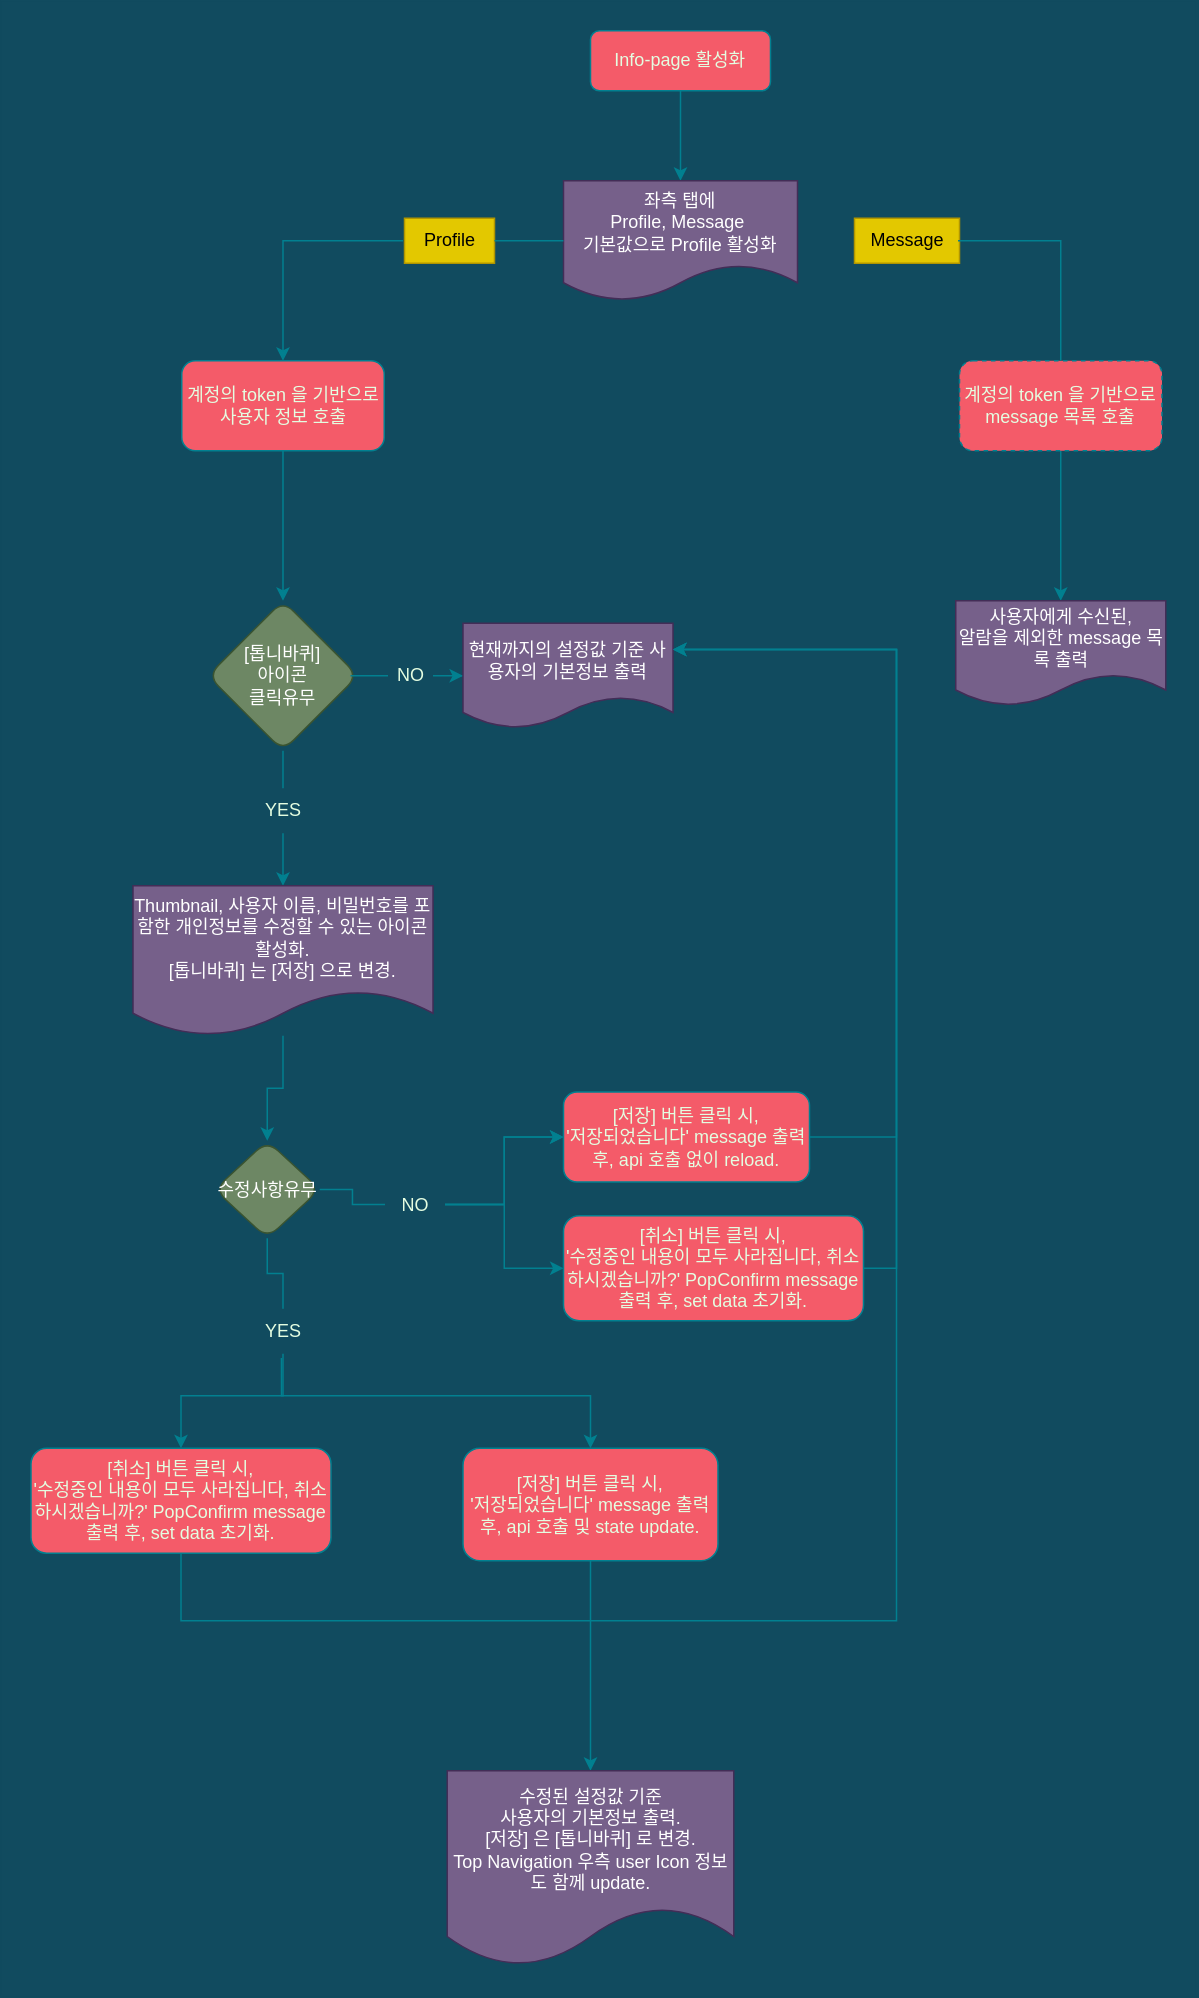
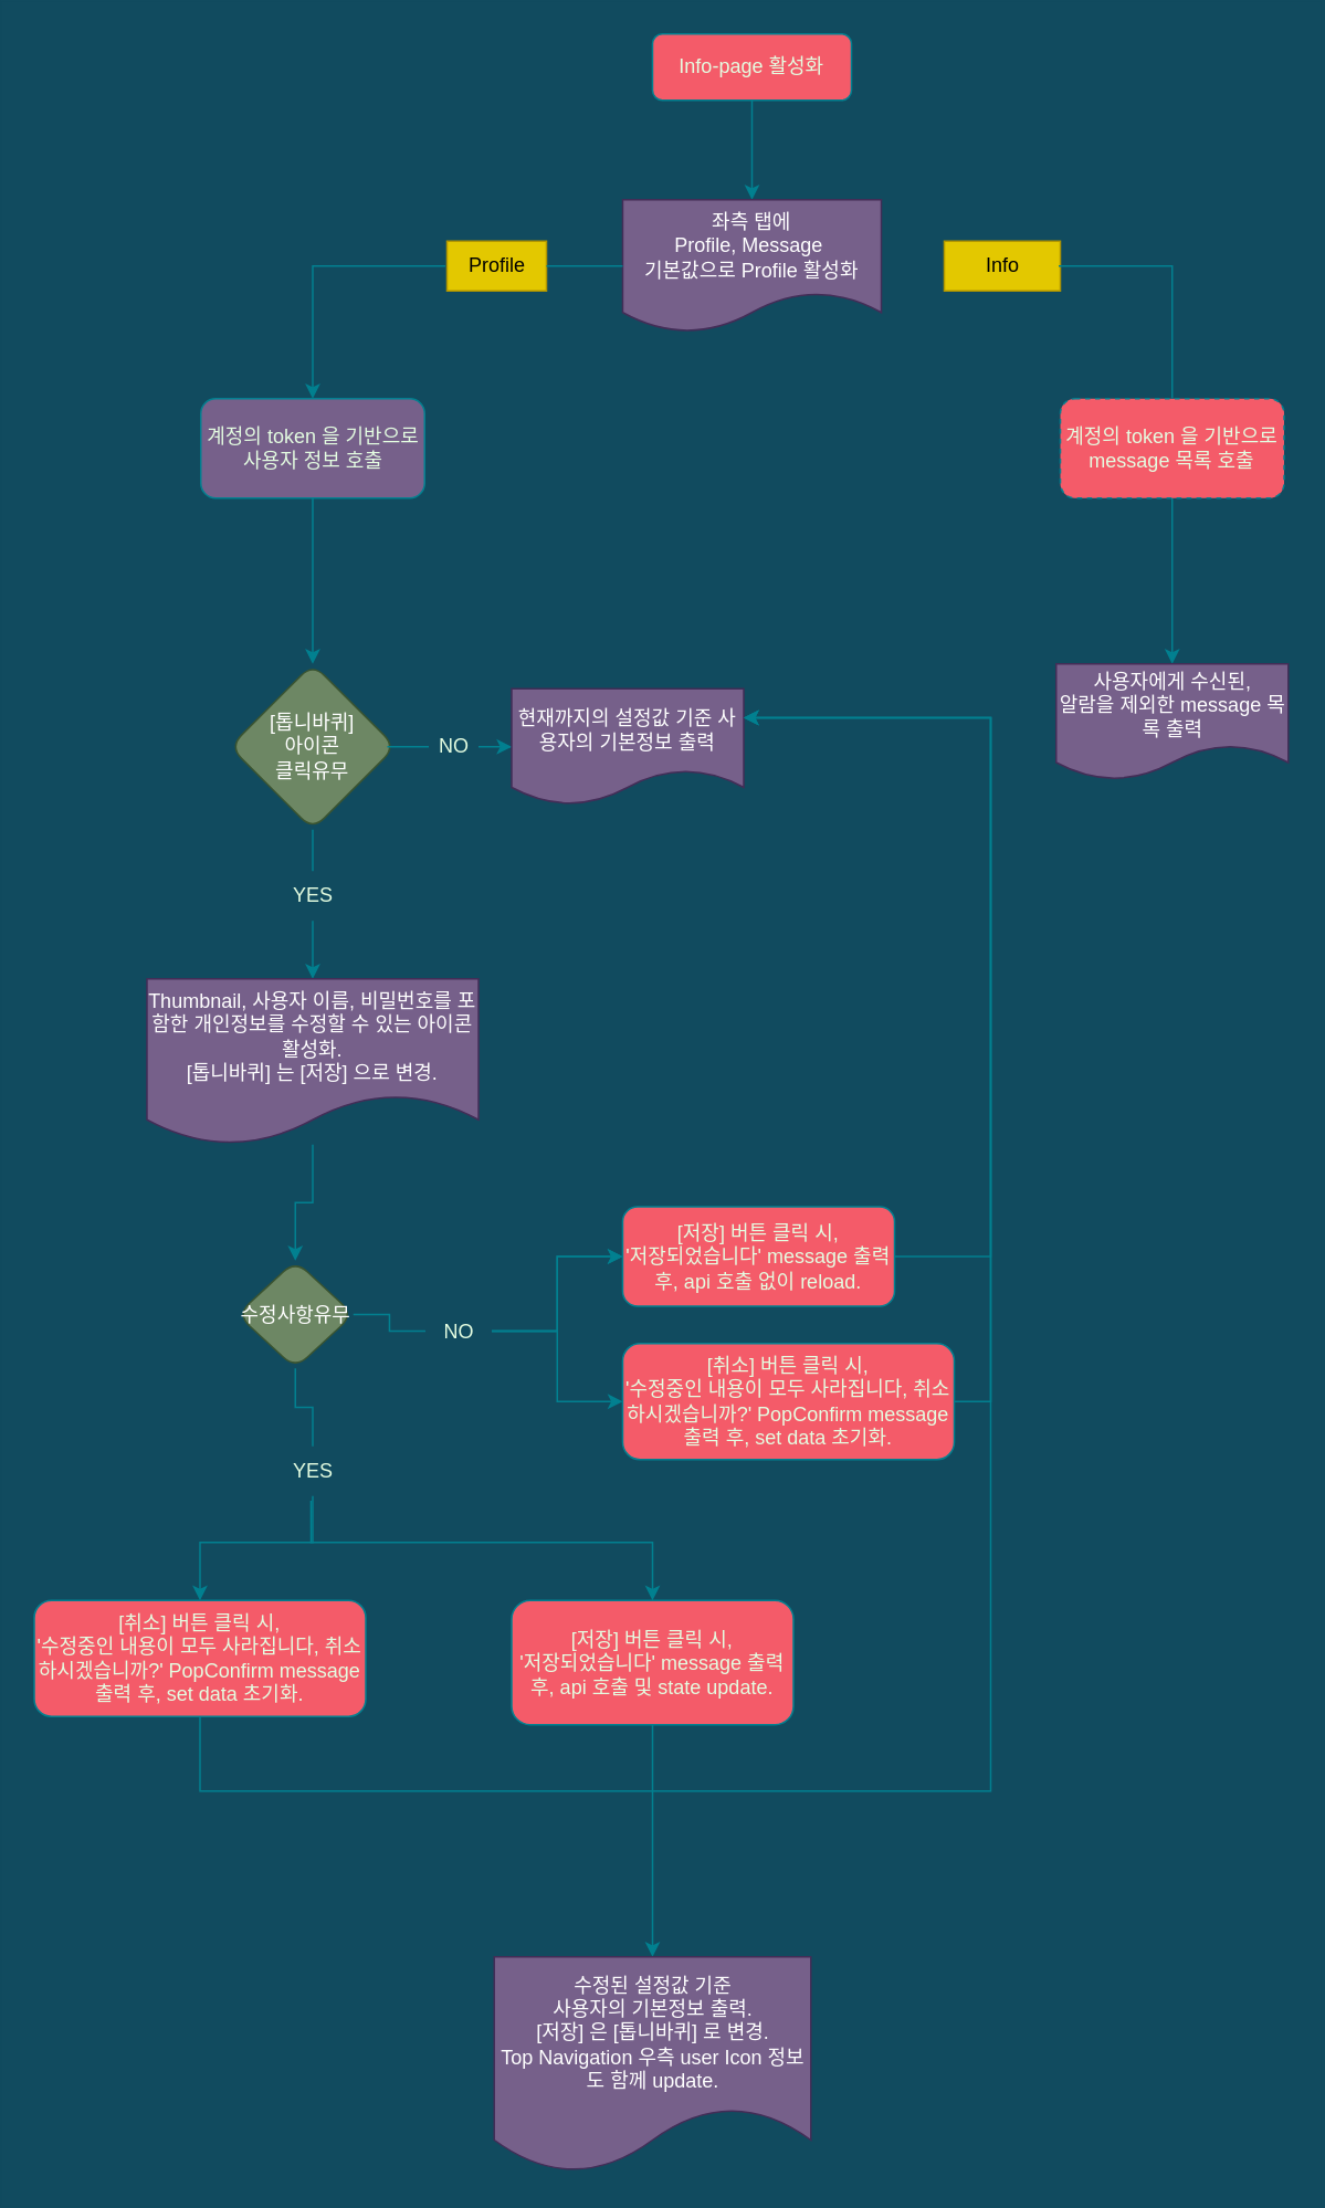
- <mxCell id="12" value="Message" style="text;html=1;align=center;verticalAlign=middle;resizable=0;points=[];autosize=1;strokeColor=#B09500;fillColor=#e3c800;fontColor=#000000;" vertex="1" parent="1"><mxGeometry x="569" y="145" width="70" height="30" as="geometry" /></mxCell>
+ <mxCell id="12" value="Info" style="text;html=1;align=center;verticalAlign=middle;resizable=0;points=[];autosize=1;strokeColor=#B09500;fillColor=#e3c800;fontColor=#000000;" vertex="1" parent="1"><mxGeometry x="569" y="145" width="70" height="30" as="geometry" /></mxCell>
- <mxCell id="21" value="계정의 token 을 기반으로 사용자 정보 호출" style="whiteSpace=wrap;html=1;fillColor=#F45B69;strokeColor=#028090;fontColor=#E4FDE1;rounded=1;glass=0;strokeWidth=1;shadow=0;" vertex="1" parent="1"><mxGeometry x="120.5" y="240" width="135" height="60" as="geometry" /></mxCell>
+ <mxCell id="21" value="계정의 token 을 기반으로 사용자 정보 호출" style="whiteSpace=wrap;html=1;fillColor=#76608a;strokeColor=#028090;fontColor=#E4FDE1;rounded=1;glass=0;strokeWidth=1;shadow=0;" vertex="1" parent="1"><mxGeometry x="120.5" y="240" width="135" height="60" as="geometry" /></mxCell>
